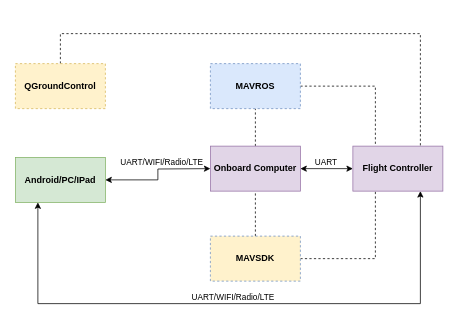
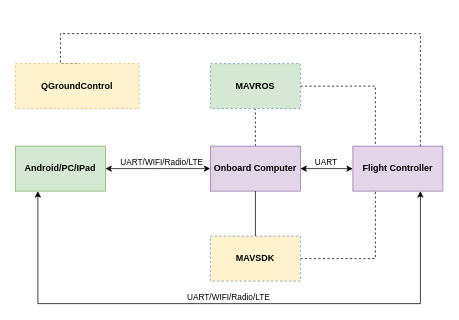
- <mxCell id="12" value="QGroundControl" style="rounded=0;whiteSpace=wrap;html=1;fillColor=#fff2cc;strokeColor=#d6b656;fontStyle=1;dashed=1;" vertex="1" parent="1"><mxGeometry x="20" y="84" width="120" height="60" as="geometry" /></mxCell>
+ <mxCell id="12" value="QGroundControl" style="rounded=0;whiteSpace=wrap;html=1;fillColor=#fff2cc;strokeColor=#d6b656;fontStyle=1;dashed=1;" vertex="1" parent="1"><mxGeometry x="20" y="84" width="165" height="60" as="geometry" /></mxCell>
- <mxCell id="10" value="MAVROS" style="rounded=0;whiteSpace=wrap;html=1;fillColor=#dae8fc;strokeColor=#6c8ebf;fontStyle=1;dashed=1;" vertex="1" parent="1"><mxGeometry x="280" y="84" width="120" height="60" as="geometry" /></mxCell>
+ <mxCell id="10" value="MAVROS" style="rounded=0;whiteSpace=wrap;html=1;fillColor=#d5e8d4;strokeColor=#6c8ebf;fontStyle=1;dashed=1;" vertex="1" parent="1"><mxGeometry x="280" y="84" width="120" height="60" as="geometry" /></mxCell>
- <mxCell id="15" value="Android/PC/IPad" style="rounded=0;whiteSpace=wrap;html=1;fillColor=#d5e8d4;strokeColor=#82b366;fontStyle=1" vertex="1" parent="1"><mxGeometry x="20" y="209" width="120" height="60" as="geometry" /></mxCell>
+ <mxCell id="15" value="Android/PC/IPad" style="rounded=0;whiteSpace=wrap;html=1;fillColor=#d5e8d4;strokeColor=#82b366;fontStyle=1" vertex="1" parent="1"><mxGeometry x="20" y="194" width="120" height="60" as="geometry" /></mxCell>
- <mxCell id="7" style="edgeStyle=orthogonalEdgeStyle;rounded=0;orthogonalLoop=1;jettySize=auto;html=1;entryX=0.5;entryY=1;entryDx=0;entryDy=0;dashed=1;startArrow=none;startFill=0;endArrow=none;endFill=0;exitX=0.5;exitY=0;exitDx=0;exitDy=0;" edge="1" parent="1" source="17" target="6"><mxGeometry relative="1" as="geometry"><mxPoint x="470" y="304" as="sourcePoint" /></mxGeometry></mxCell>
+ <mxCell id="7" style="edgeStyle=orthogonalEdgeStyle;rounded=0;orthogonalLoop=1;jettySize=auto;html=1;entryX=0.5;entryY=1;entryDx=0;entryDy=0;dashed=0;startArrow=none;startFill=0;endArrow=none;endFill=0;exitX=0.5;exitY=0;exitDx=0;exitDy=0;" edge="1" parent="1" source="17" target="6"><mxGeometry relative="1" as="geometry"><mxPoint x="470" y="304" as="sourcePoint" /></mxGeometry></mxCell>
